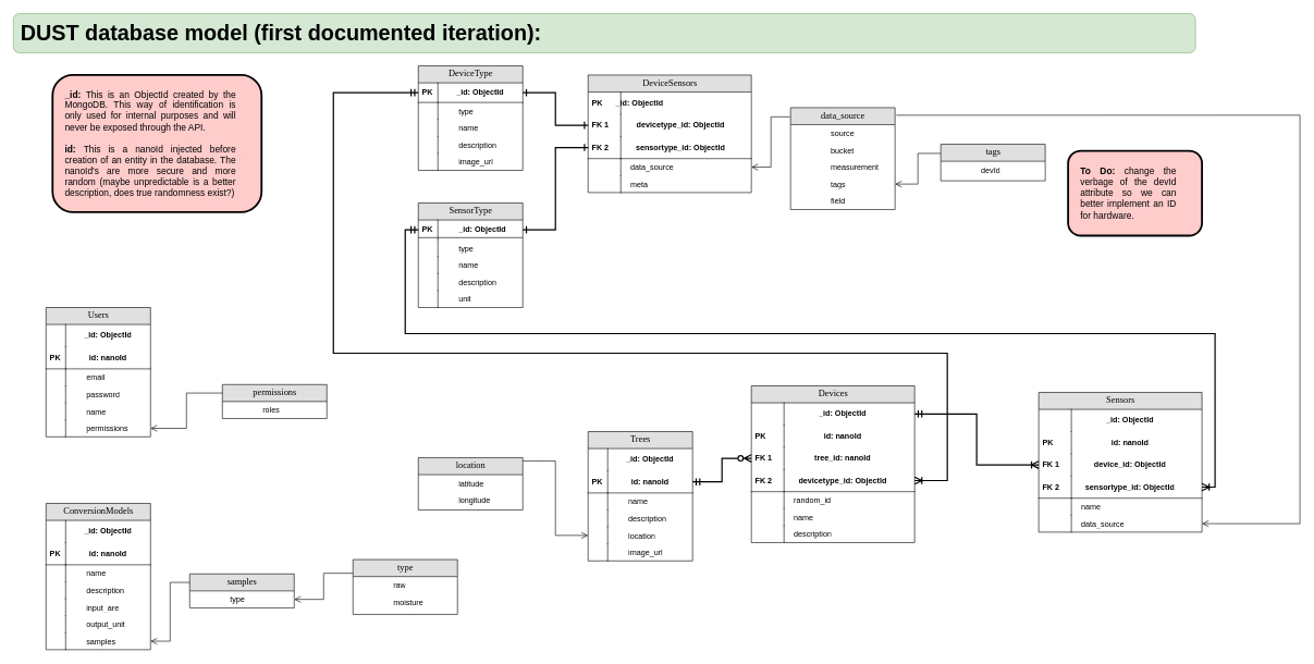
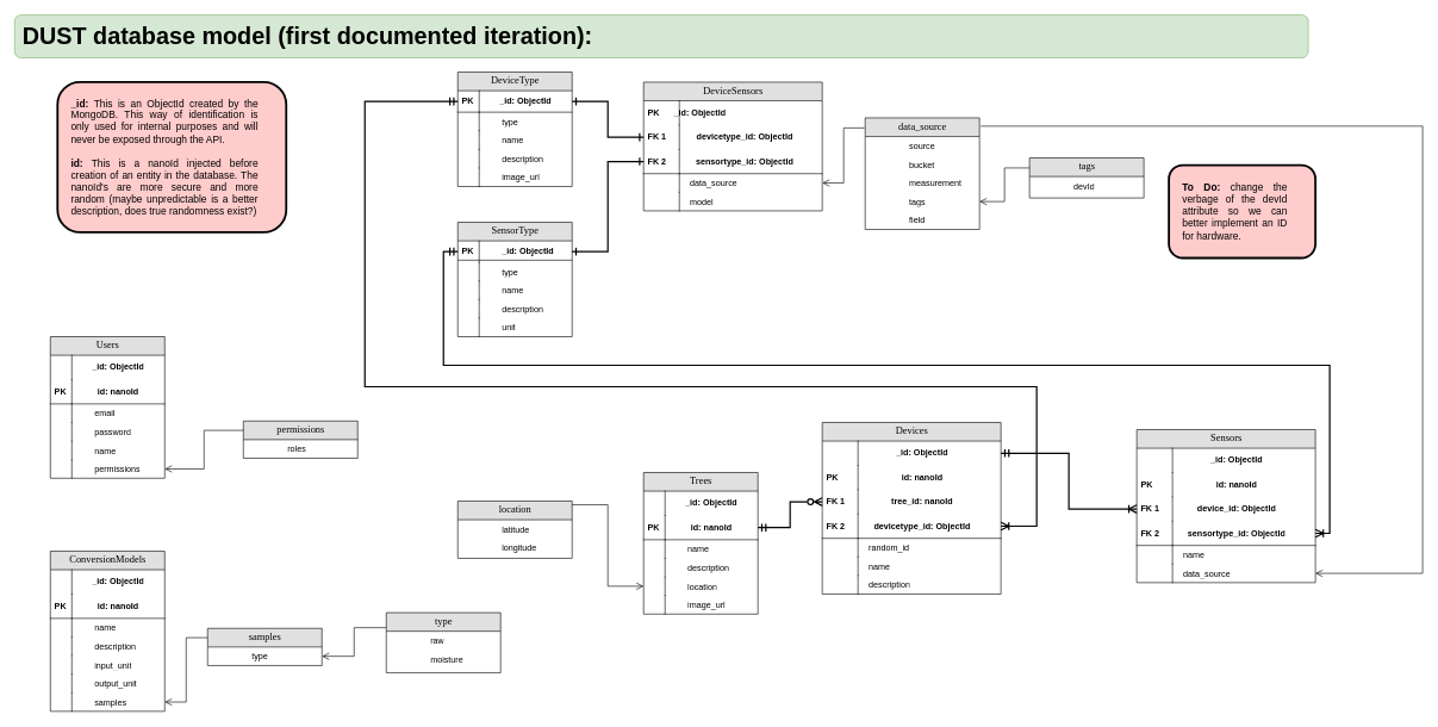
- <mxCell id="34" value="&lt;span style=&quot;white-space: pre;&quot;&gt; &lt;/span&gt;meta" style="shape=partialRectangle;top=0;left=0;right=0;bottom=0;html=1;align=left;verticalAlign=top;fillColor=none;spacingLeft=60;spacingRight=4;whiteSpace=wrap;overflow=hidden;rotatable=0;points=[[0,0.5],[1,0.5]];portConstraint=eastwest;dropTarget=0;" parent="25" vertex="1"><mxGeometry y="154" width="250" height="26" as="geometry" /></mxCell>
+ <mxCell id="34" value="&lt;span style=&quot;white-space: pre;&quot;&gt; &lt;/span&gt;model" style="shape=partialRectangle;top=0;left=0;right=0;bottom=0;html=1;align=left;verticalAlign=top;fillColor=none;spacingLeft=60;spacingRight=4;whiteSpace=wrap;overflow=hidden;rotatable=0;points=[[0,0.5],[1,0.5]];portConstraint=eastwest;dropTarget=0;" parent="25" vertex="1"><mxGeometry y="154" width="250" height="26" as="geometry" /></mxCell>
- <mxCell id="124" value="input_are" style="shape=partialRectangle;top=0;left=0;right=0;bottom=0;html=1;align=left;verticalAlign=top;fillColor=none;spacingLeft=60;spacingRight=4;whiteSpace=wrap;overflow=hidden;rotatable=0;points=[[0,0.5],[1,0.5]];portConstraint=eastwest;dropTarget=0;" parent="115" vertex="1"><mxGeometry y="146" width="160" height="26" as="geometry" /></mxCell>
+ <mxCell id="124" value="input_unit" style="shape=partialRectangle;top=0;left=0;right=0;bottom=0;html=1;align=left;verticalAlign=top;fillColor=none;spacingLeft=60;spacingRight=4;whiteSpace=wrap;overflow=hidden;rotatable=0;points=[[0,0.5],[1,0.5]];portConstraint=eastwest;dropTarget=0;" parent="115" vertex="1"><mxGeometry y="146" width="160" height="26" as="geometry" /></mxCell>
